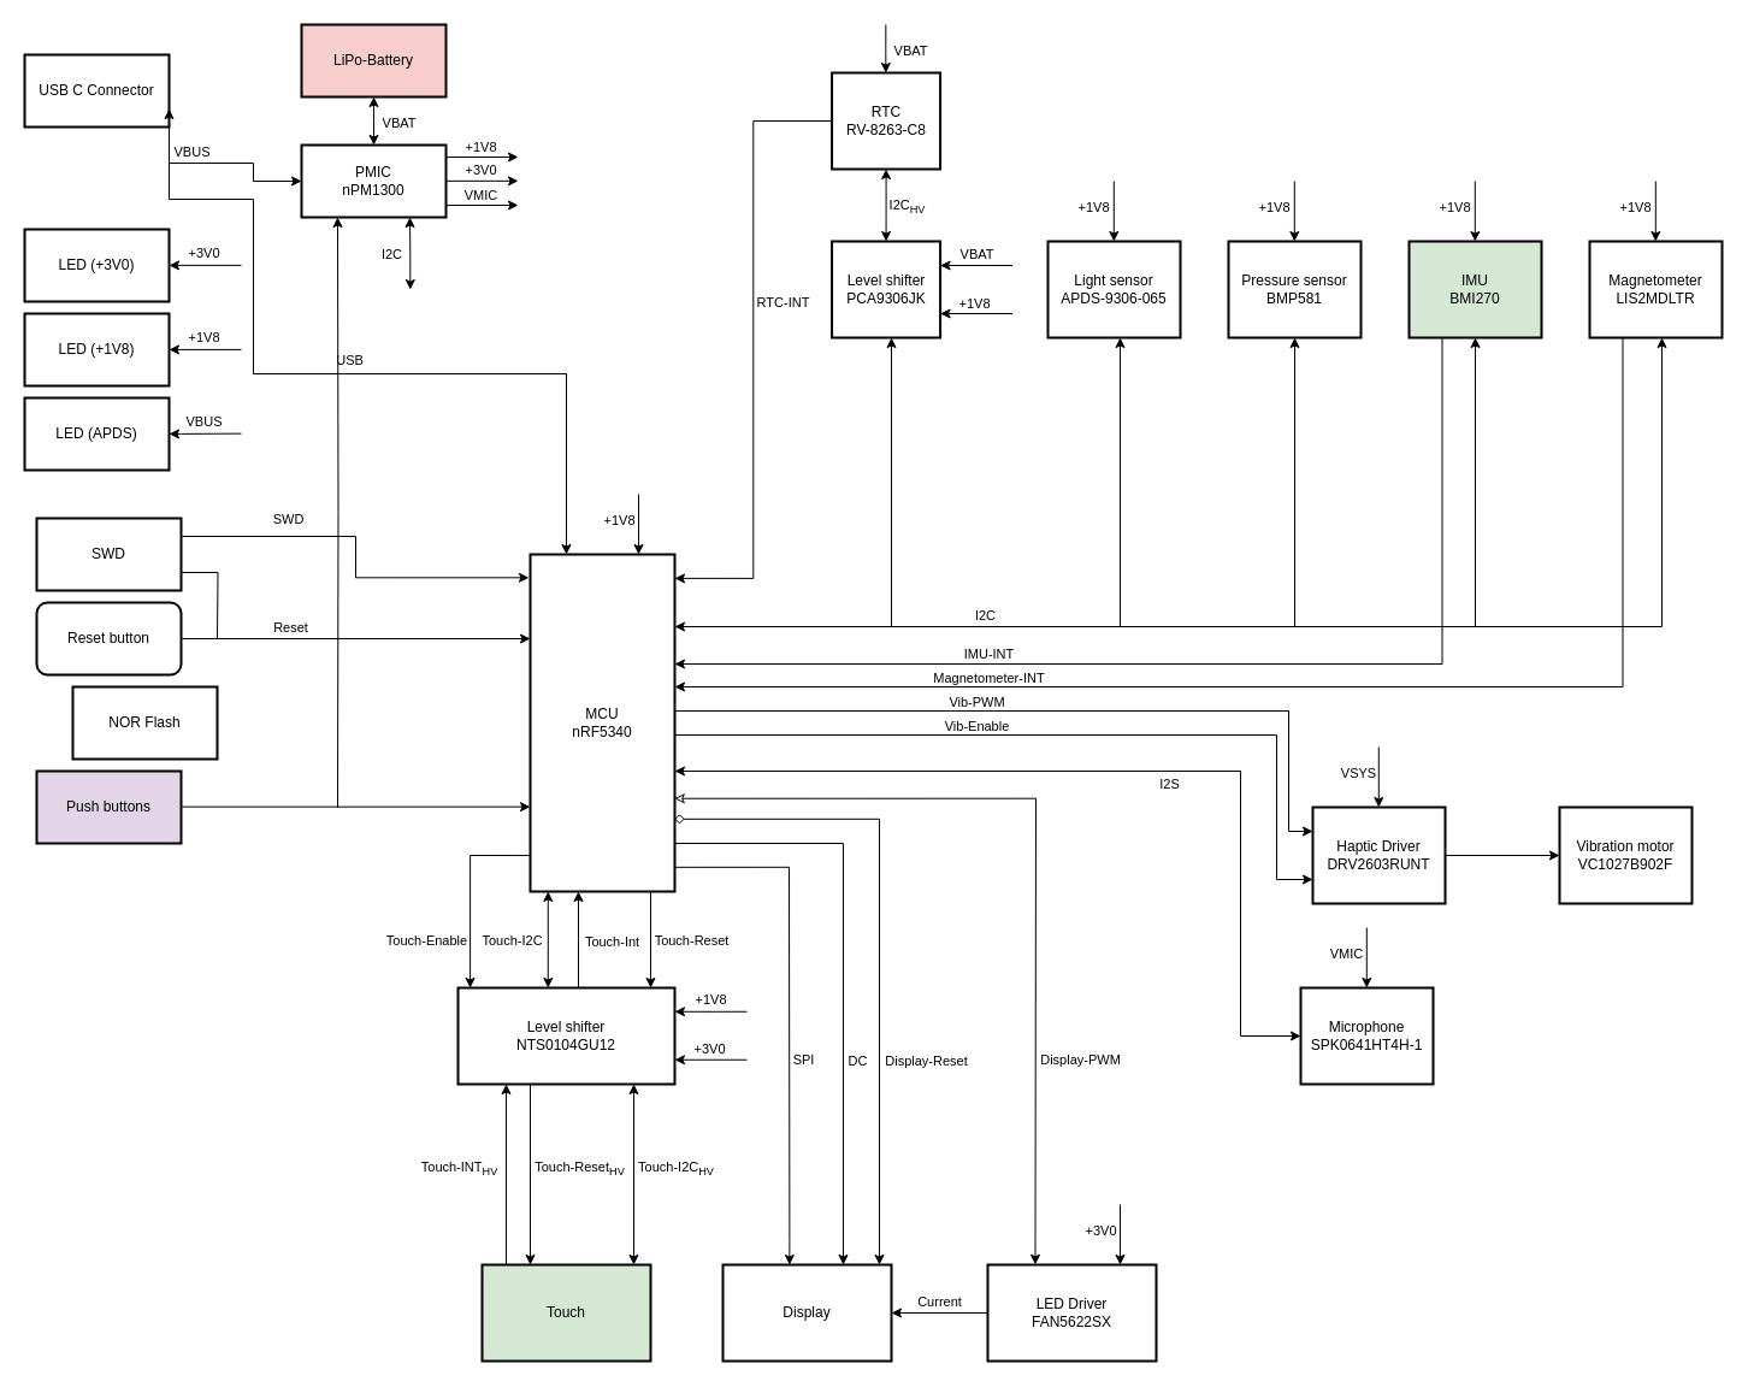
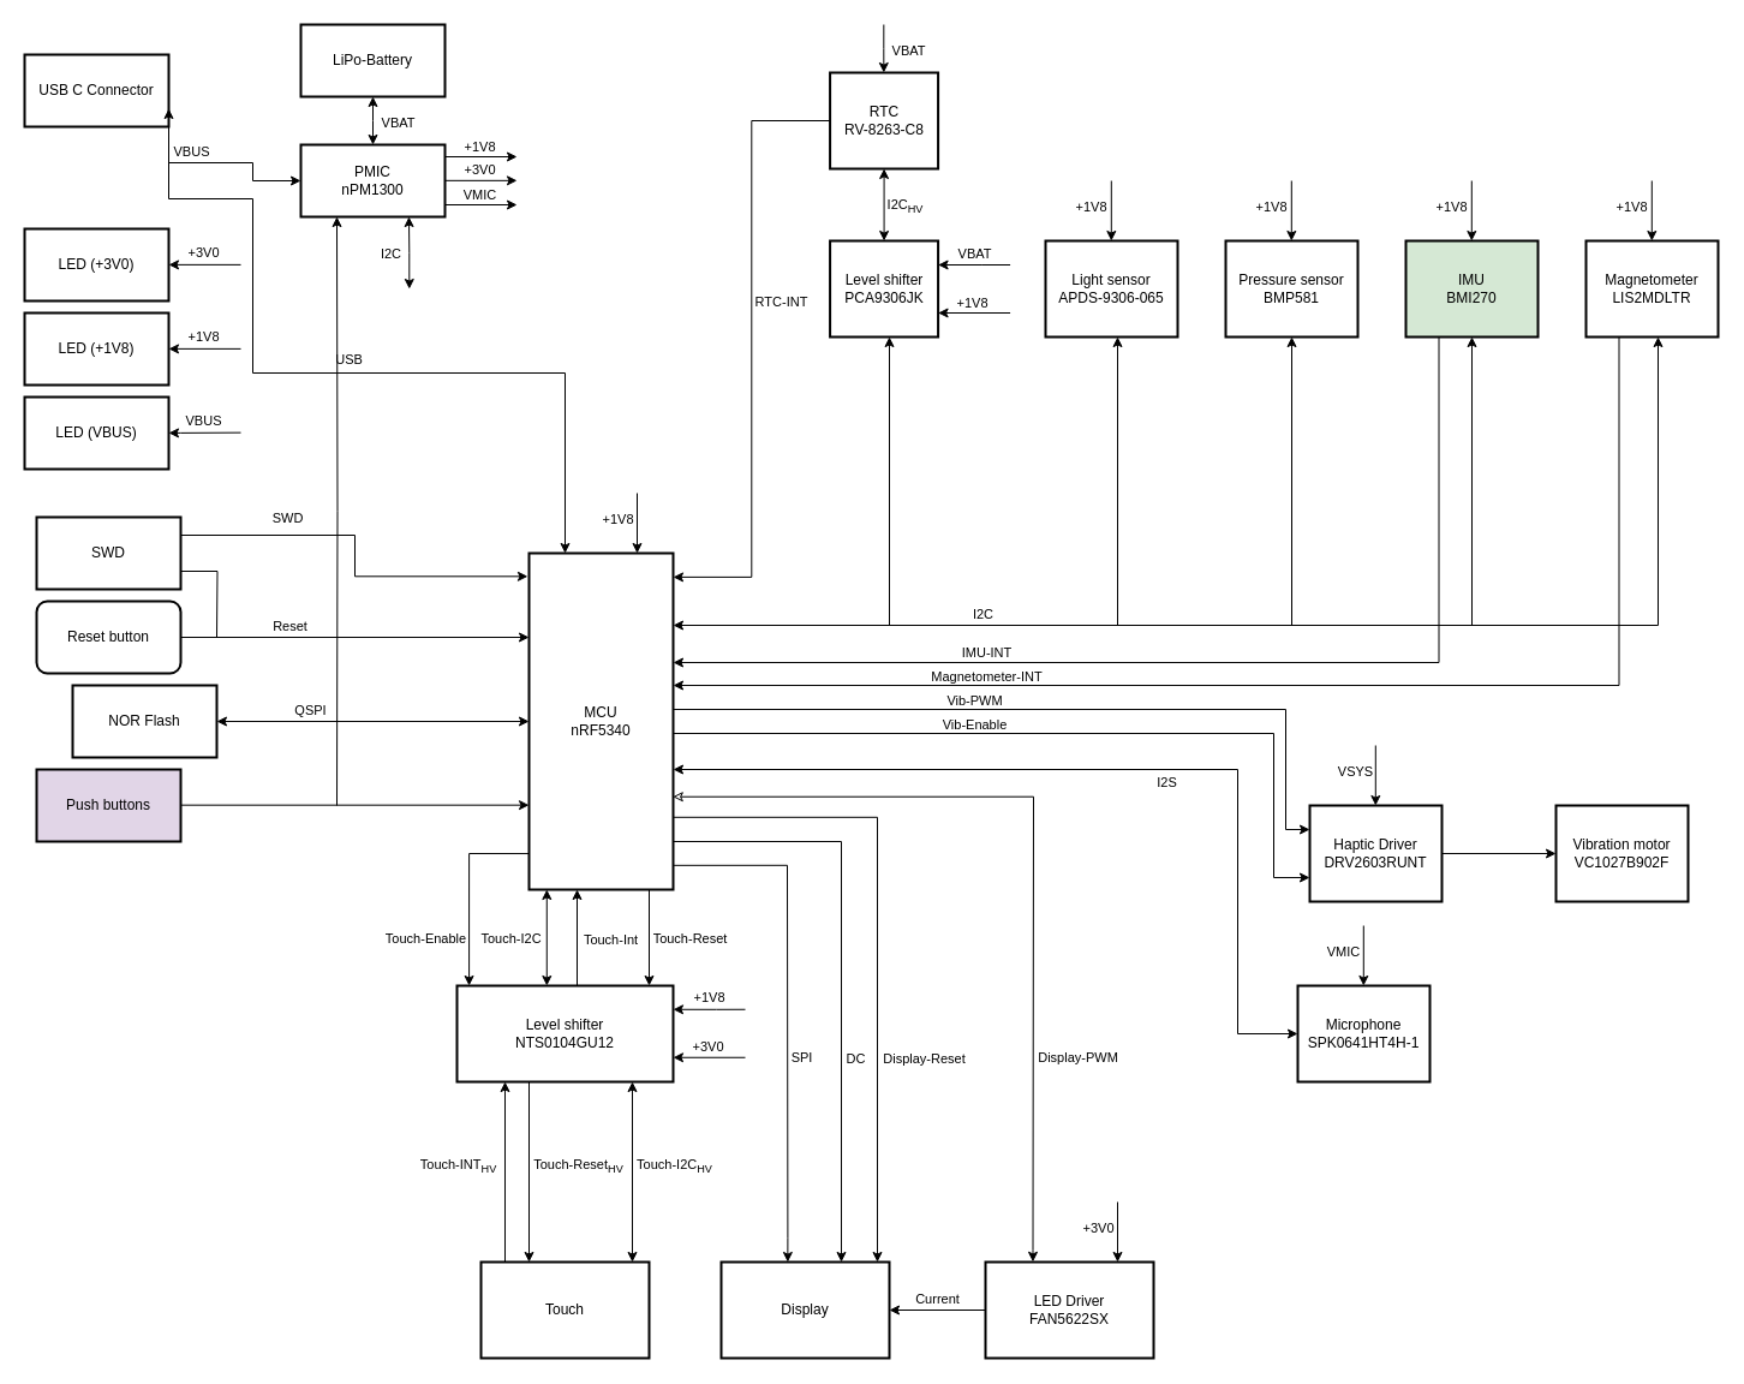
- <mxCell id="6" value="LiPo-Battery" style="rounded=0;whiteSpace=wrap;html=1;strokeWidth=2;fillColor=#f8cecc;" parent="1" vertex="1"><mxGeometry x="250" y="20" width="120" height="60" as="geometry" /></mxCell>
+ <mxCell id="6" value="LiPo-Battery" style="rounded=0;whiteSpace=wrap;html=1;strokeWidth=2;" parent="1" vertex="1"><mxGeometry x="250" y="20" width="120" height="60" as="geometry" /></mxCell>
- <mxCell id="31" value="LED (APDS)" style="rounded=0;whiteSpace=wrap;html=1;strokeWidth=2;" parent="1" vertex="1"><mxGeometry x="20" y="330" width="120" height="60" as="geometry" /></mxCell>
+ <mxCell id="31" value="LED (VBUS)" style="rounded=0;whiteSpace=wrap;html=1;strokeWidth=2;" parent="1" vertex="1"><mxGeometry x="20" y="330" width="120" height="60" as="geometry" /></mxCell>
+ <mxCell id="20" style="edgeStyle=orthogonalEdgeStyle;rounded=0;orthogonalLoop=1;jettySize=auto;html=1;entryX=0;entryY=0.5;entryDx=0;entryDy=0;startArrow=classic;startFill=1;" parent="1" source="22" target="14" edge="1"><mxGeometry relative="1" as="geometry" /></mxCell>
+ <mxCell id="21" value="QSPI" style="edgeLabel;html=1;align=center;verticalAlign=middle;resizable=0;points=[];labelBackgroundColor=none;" parent="20" vertex="1" connectable="0"><mxGeometry x="-0.169" relative="1" as="geometry"><mxPoint x="-31" y="-10" as="offset" /></mxGeometry></mxCell>
- <mxCell id="56" style="edgeStyle=orthogonalEdgeStyle;rounded=0;orthogonalLoop=1;jettySize=auto;html=1;entryX=0.998;entryY=0.785;entryDx=0;entryDy=0;startArrow=classic;startFill=1;endArrow=diamond;endFill=0;entryPerimeter=0;" parent="1" source="58" target="14" edge="1"><mxGeometry relative="1" as="geometry"><Array as="points"><mxPoint x="730" y="680" /><mxPoint x="560" y="680" /></Array></mxGeometry></mxCell>
+ <mxCell id="56" style="edgeStyle=orthogonalEdgeStyle;rounded=0;orthogonalLoop=1;jettySize=auto;html=1;entryX=0.998;entryY=0.785;entryDx=0;entryDy=0;startArrow=classic;startFill=1;endArrow=none;endFill=0;entryPerimeter=0;" parent="1" source="58" target="14" edge="1"><mxGeometry relative="1" as="geometry"><Array as="points"><mxPoint x="730" y="680" /><mxPoint x="560" y="680" /></Array></mxGeometry></mxCell>
- <mxCell id="53" value="Touch" style="rounded=0;whiteSpace=wrap;html=1;strokeWidth=2;fillColor=#d5e8d4;" parent="1" vertex="1"><mxGeometry x="400" y="1050" width="140" height="80" as="geometry" /></mxCell>
+ <mxCell id="53" value="Touch" style="rounded=0;whiteSpace=wrap;html=1;strokeWidth=2;" parent="1" vertex="1"><mxGeometry x="400" y="1050" width="140" height="80" as="geometry" /></mxCell>
